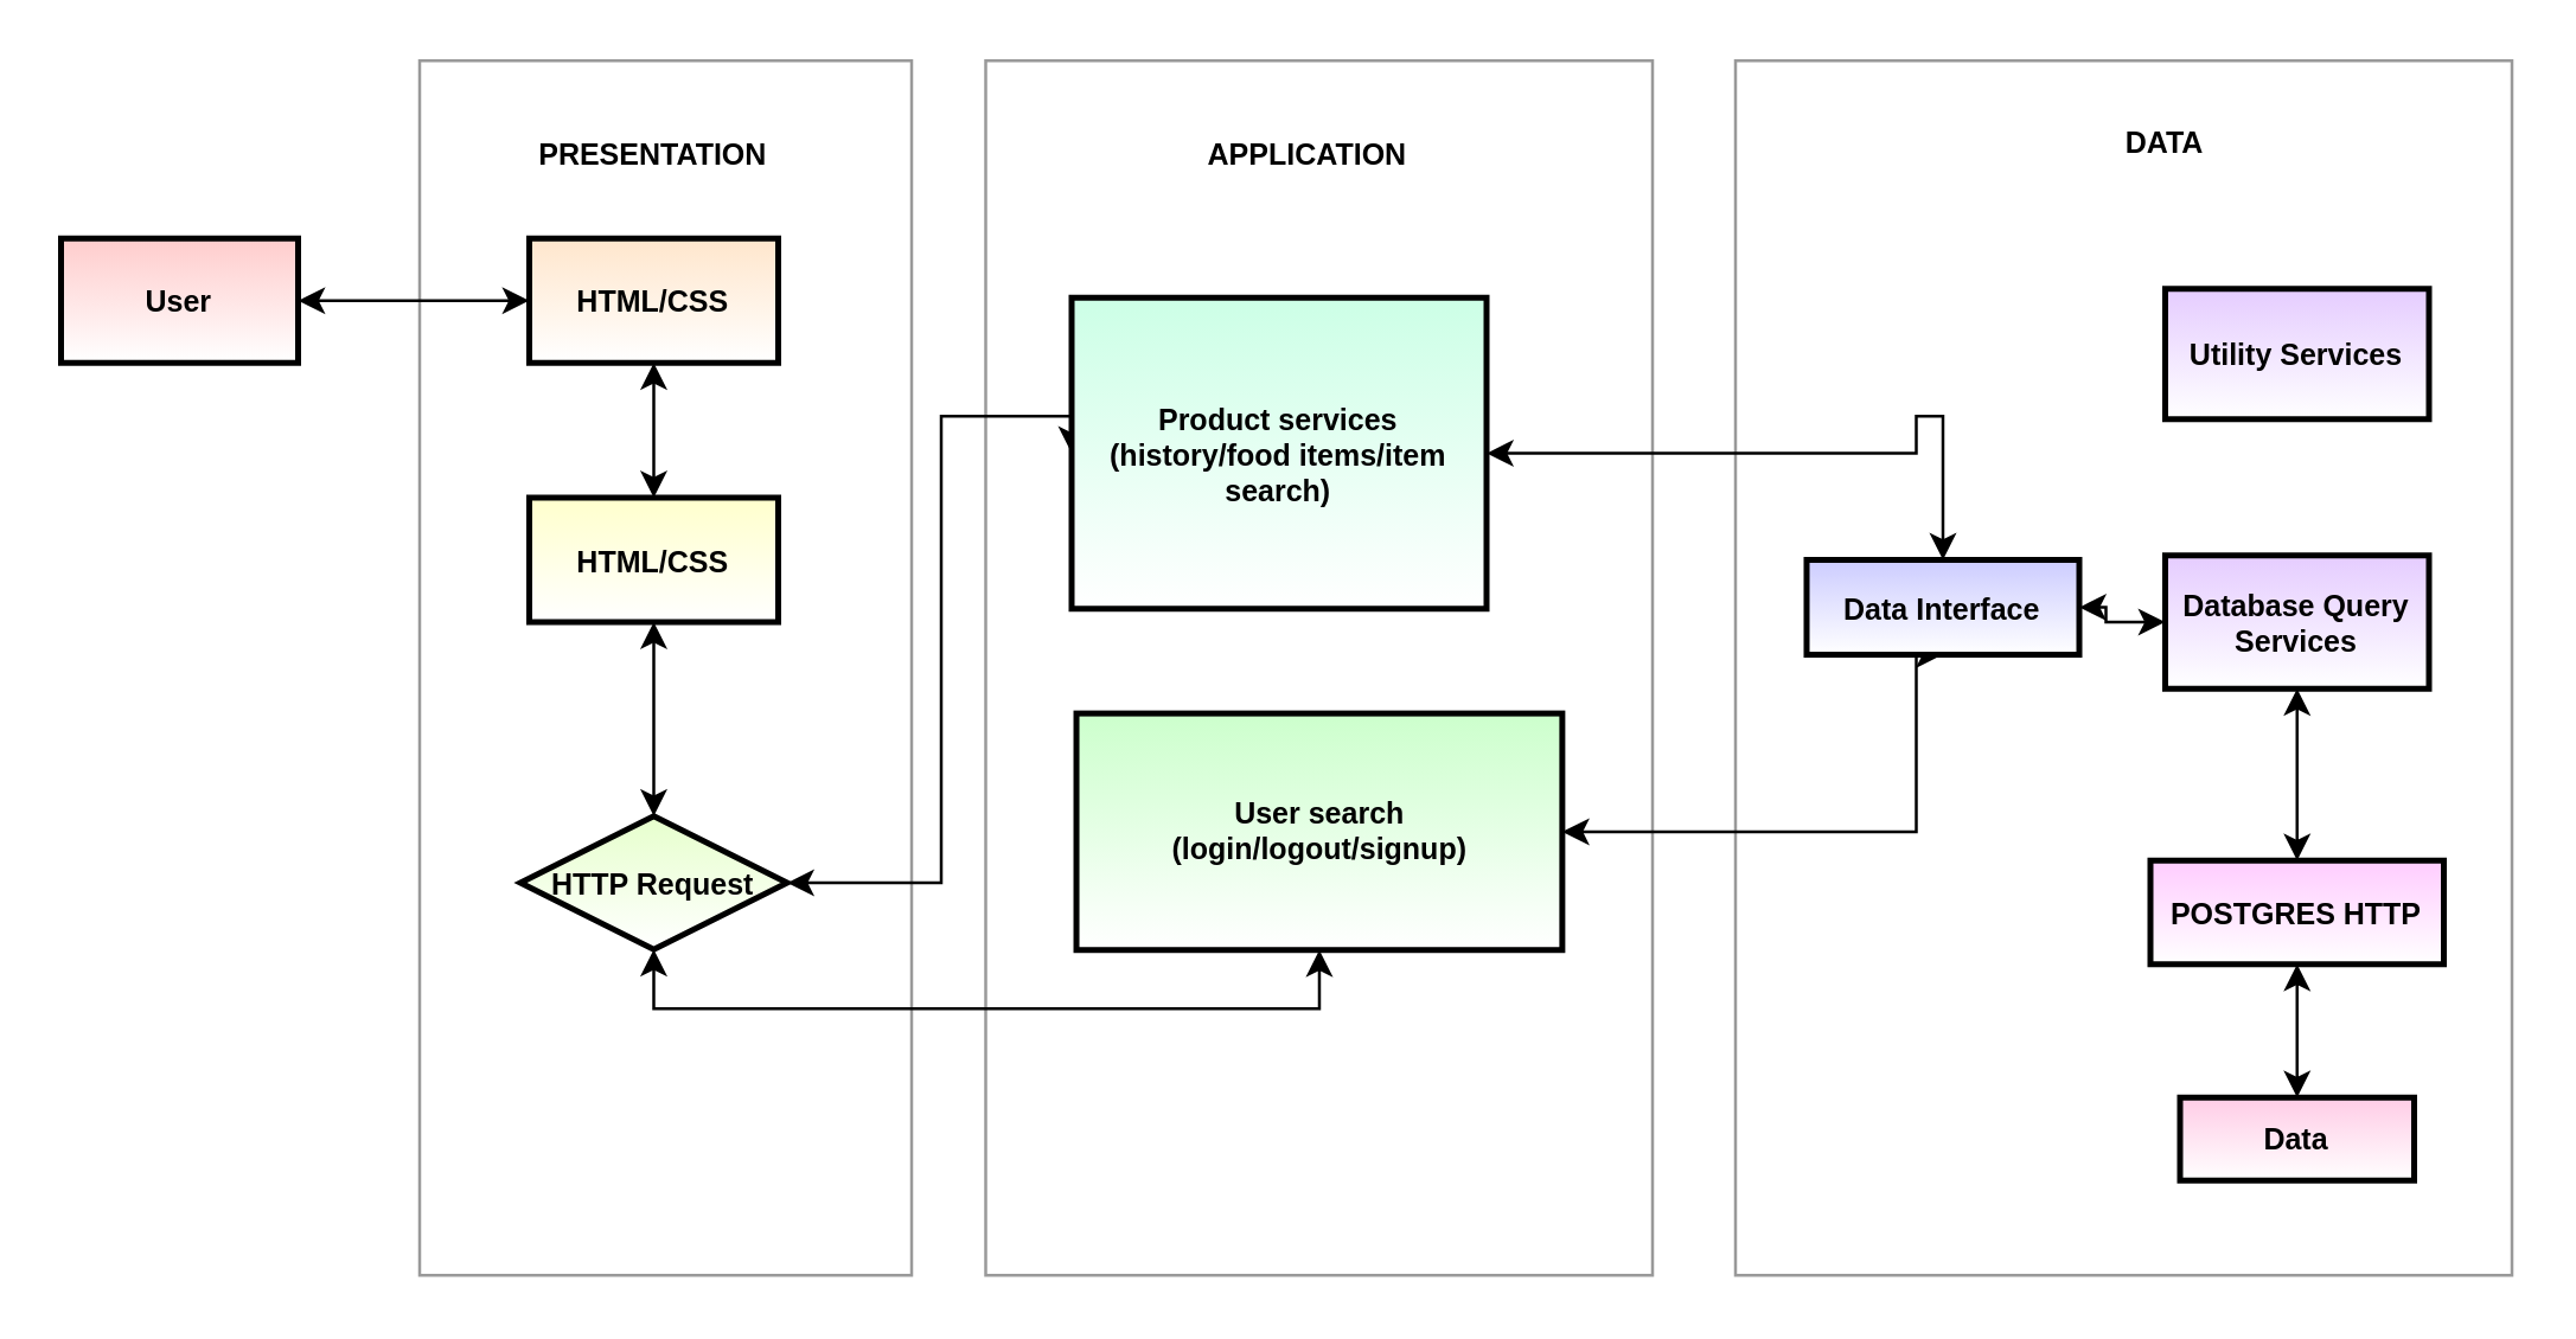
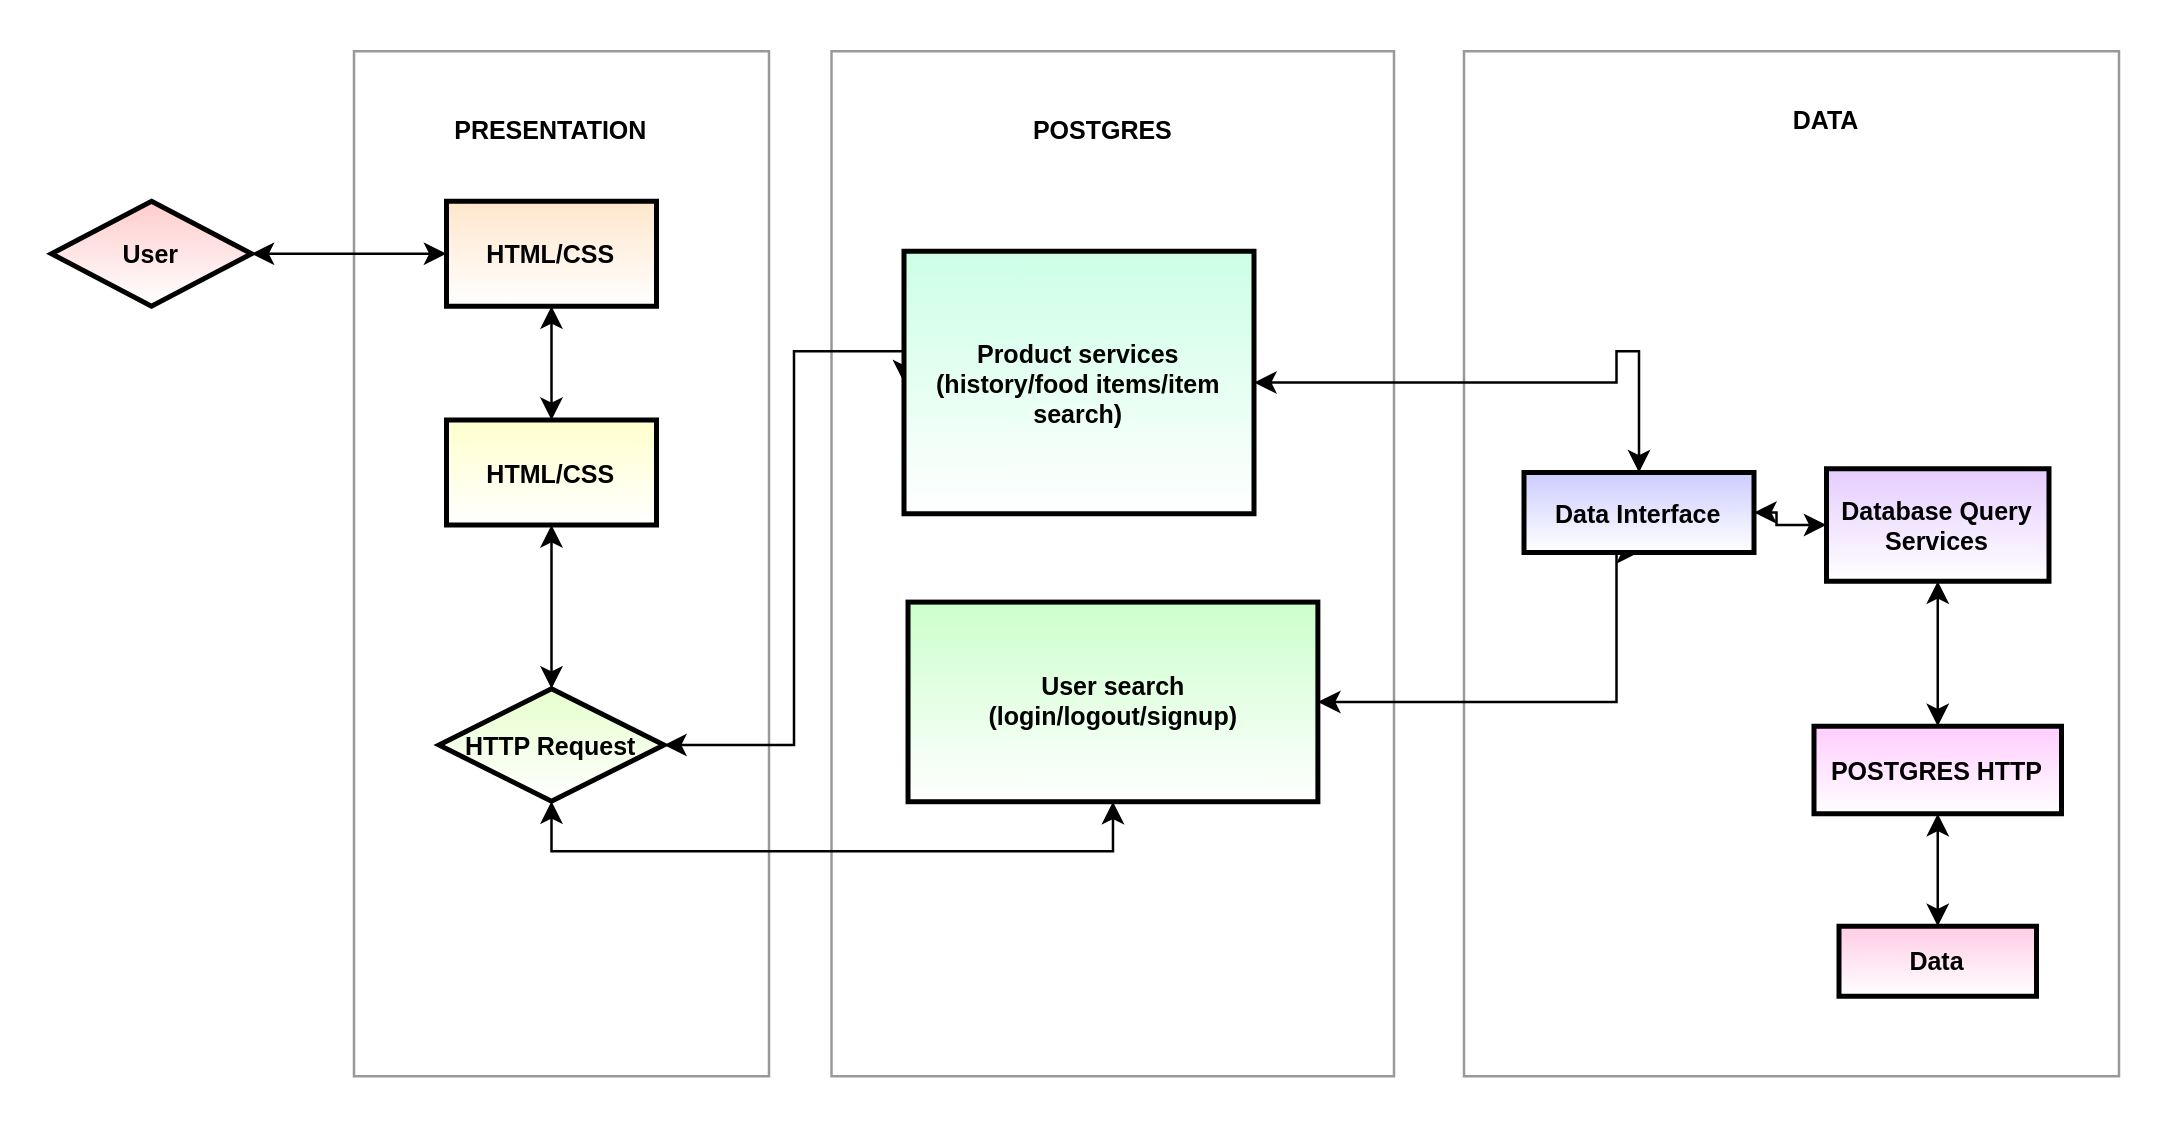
- <mxCell id="18" value="APPLICATION" style="text;strokeColor=none;fillColor=none;spacingLeft=4;spacingRight=4;overflow=hidden;rotatable=0;points=[[0,0.5],[1,0.5]];portConstraint=eastwest;fontSize=10;shadow=0;comic=0;align=center;fontStyle=1" vertex="1" parent="1"><mxGeometry x="397" y="39.5" width="87.672" height="20.761" as="geometry" /></mxCell>
+ <mxCell id="18" value="POSTGRES" style="text;strokeColor=none;fillColor=none;spacingLeft=4;spacingRight=4;overflow=hidden;rotatable=0;points=[[0,0.5],[1,0.5]];portConstraint=eastwest;fontSize=10;shadow=0;comic=0;align=center;fontStyle=1" vertex="1" parent="1"><mxGeometry x="397" y="39.5" width="87.672" height="20.761" as="geometry" /></mxCell>
- <mxCell id="5" value="User" style="strokeWidth=2;whiteSpace=wrap;html=1;align=center;fontSize=10;fillColor=#FFCCCC;gradientColor=#ffffff;comic=0;shadow=0;fontStyle=1" vertex="1" parent="1"><mxGeometry x="20" y="80" width="80" height="42" as="geometry" /></mxCell>
+ <mxCell id="5" value="User" style="rhombus;strokeWidth=2;whiteSpace=wrap;html=1;align=center;fontSize=10;fillColor=#FFCCCC;gradientColor=#ffffff;comic=0;shadow=0;fontStyle=1;" vertex="1" parent="1"><mxGeometry x="20" y="80" width="80" height="42" as="geometry" /></mxCell>
- <mxCell id="25" value="Utility Services" style="strokeWidth=2;whiteSpace=wrap;html=1;align=center;fontSize=10;fillColor=#E5CCFF;gradientColor=#ffffff;fontStyle=1" vertex="1" parent="1"><mxGeometry x="730" y="97" width="89" height="44" as="geometry" /></mxCell>
